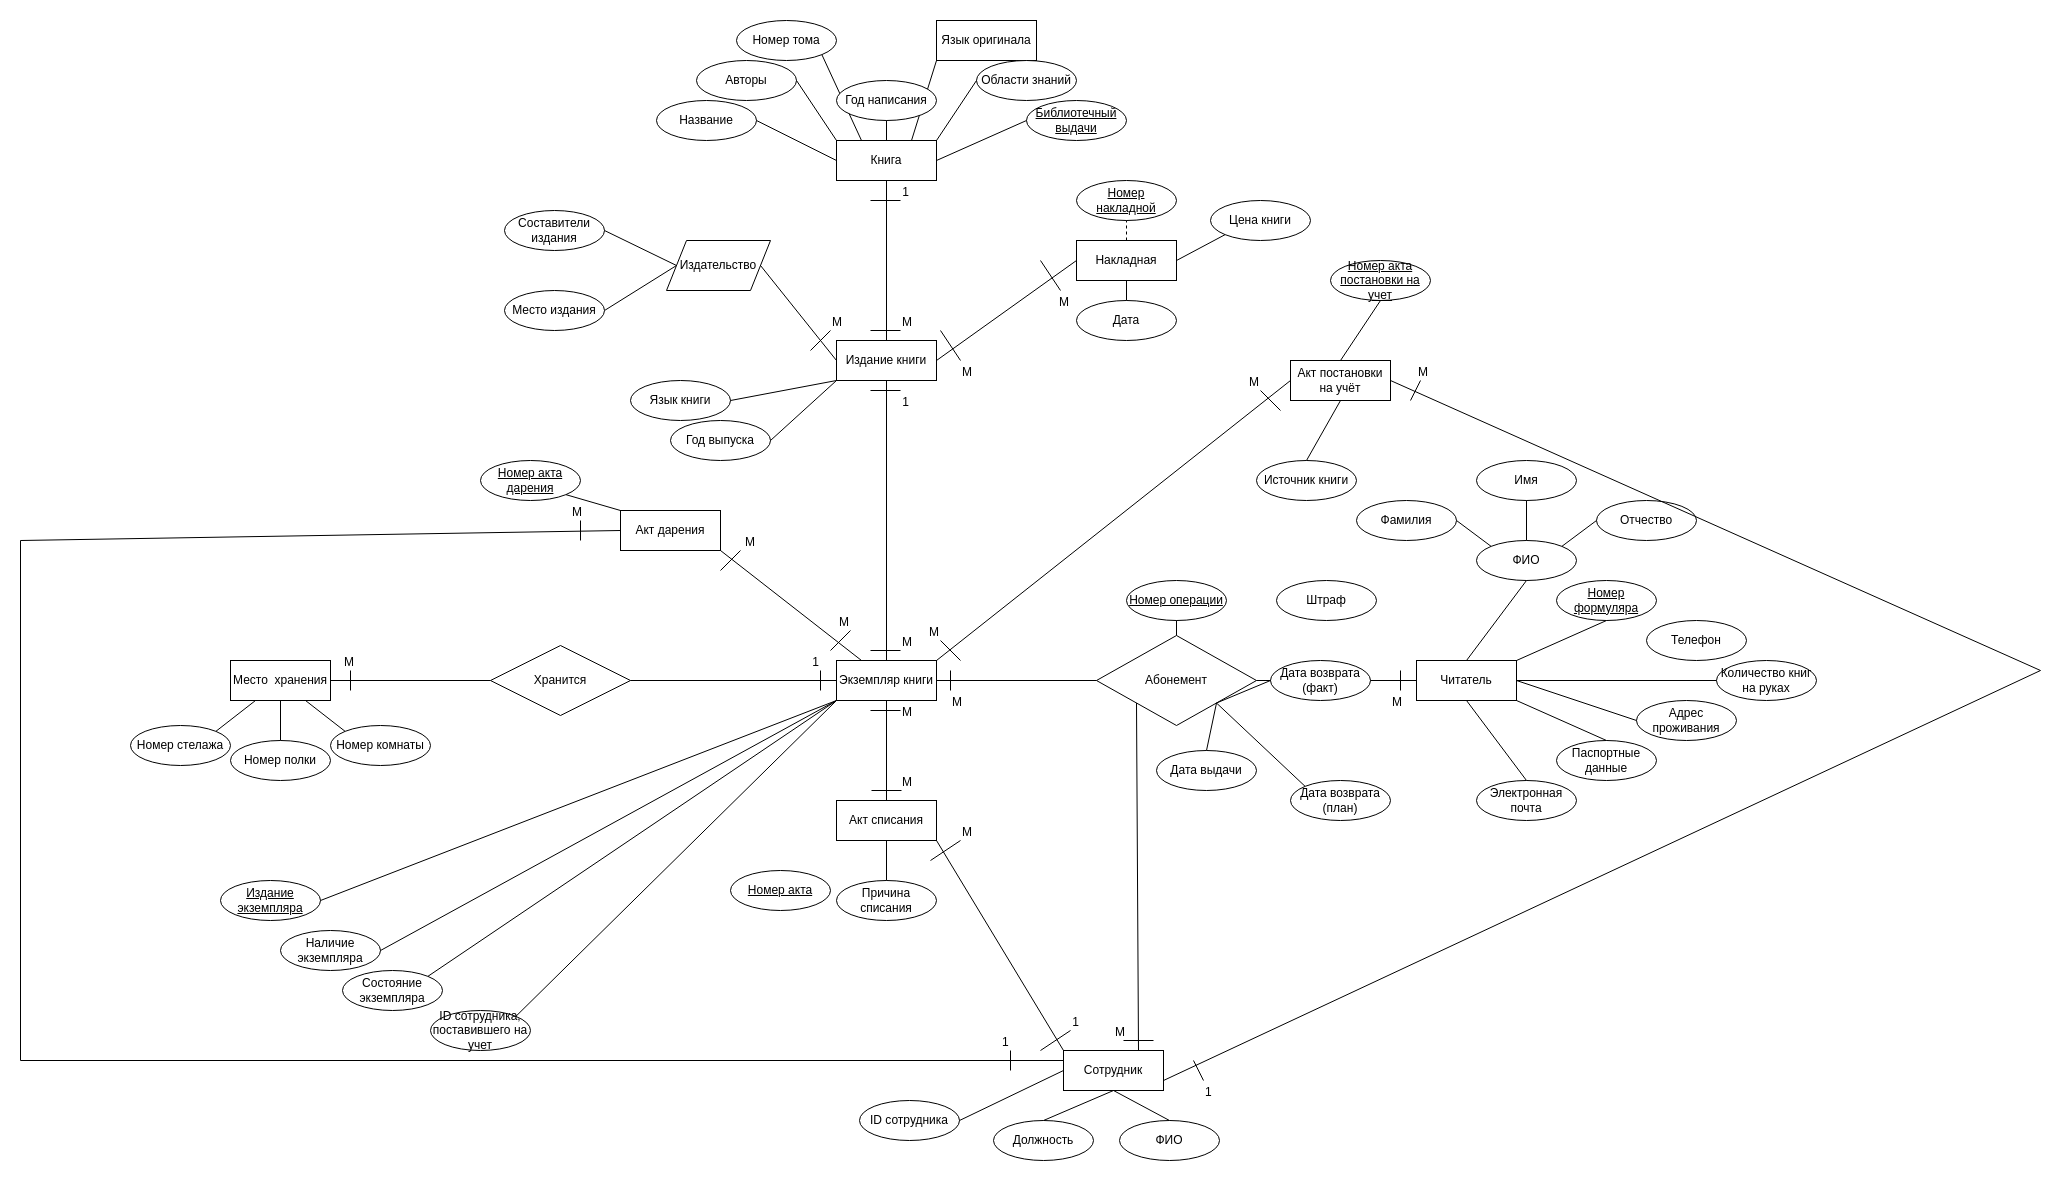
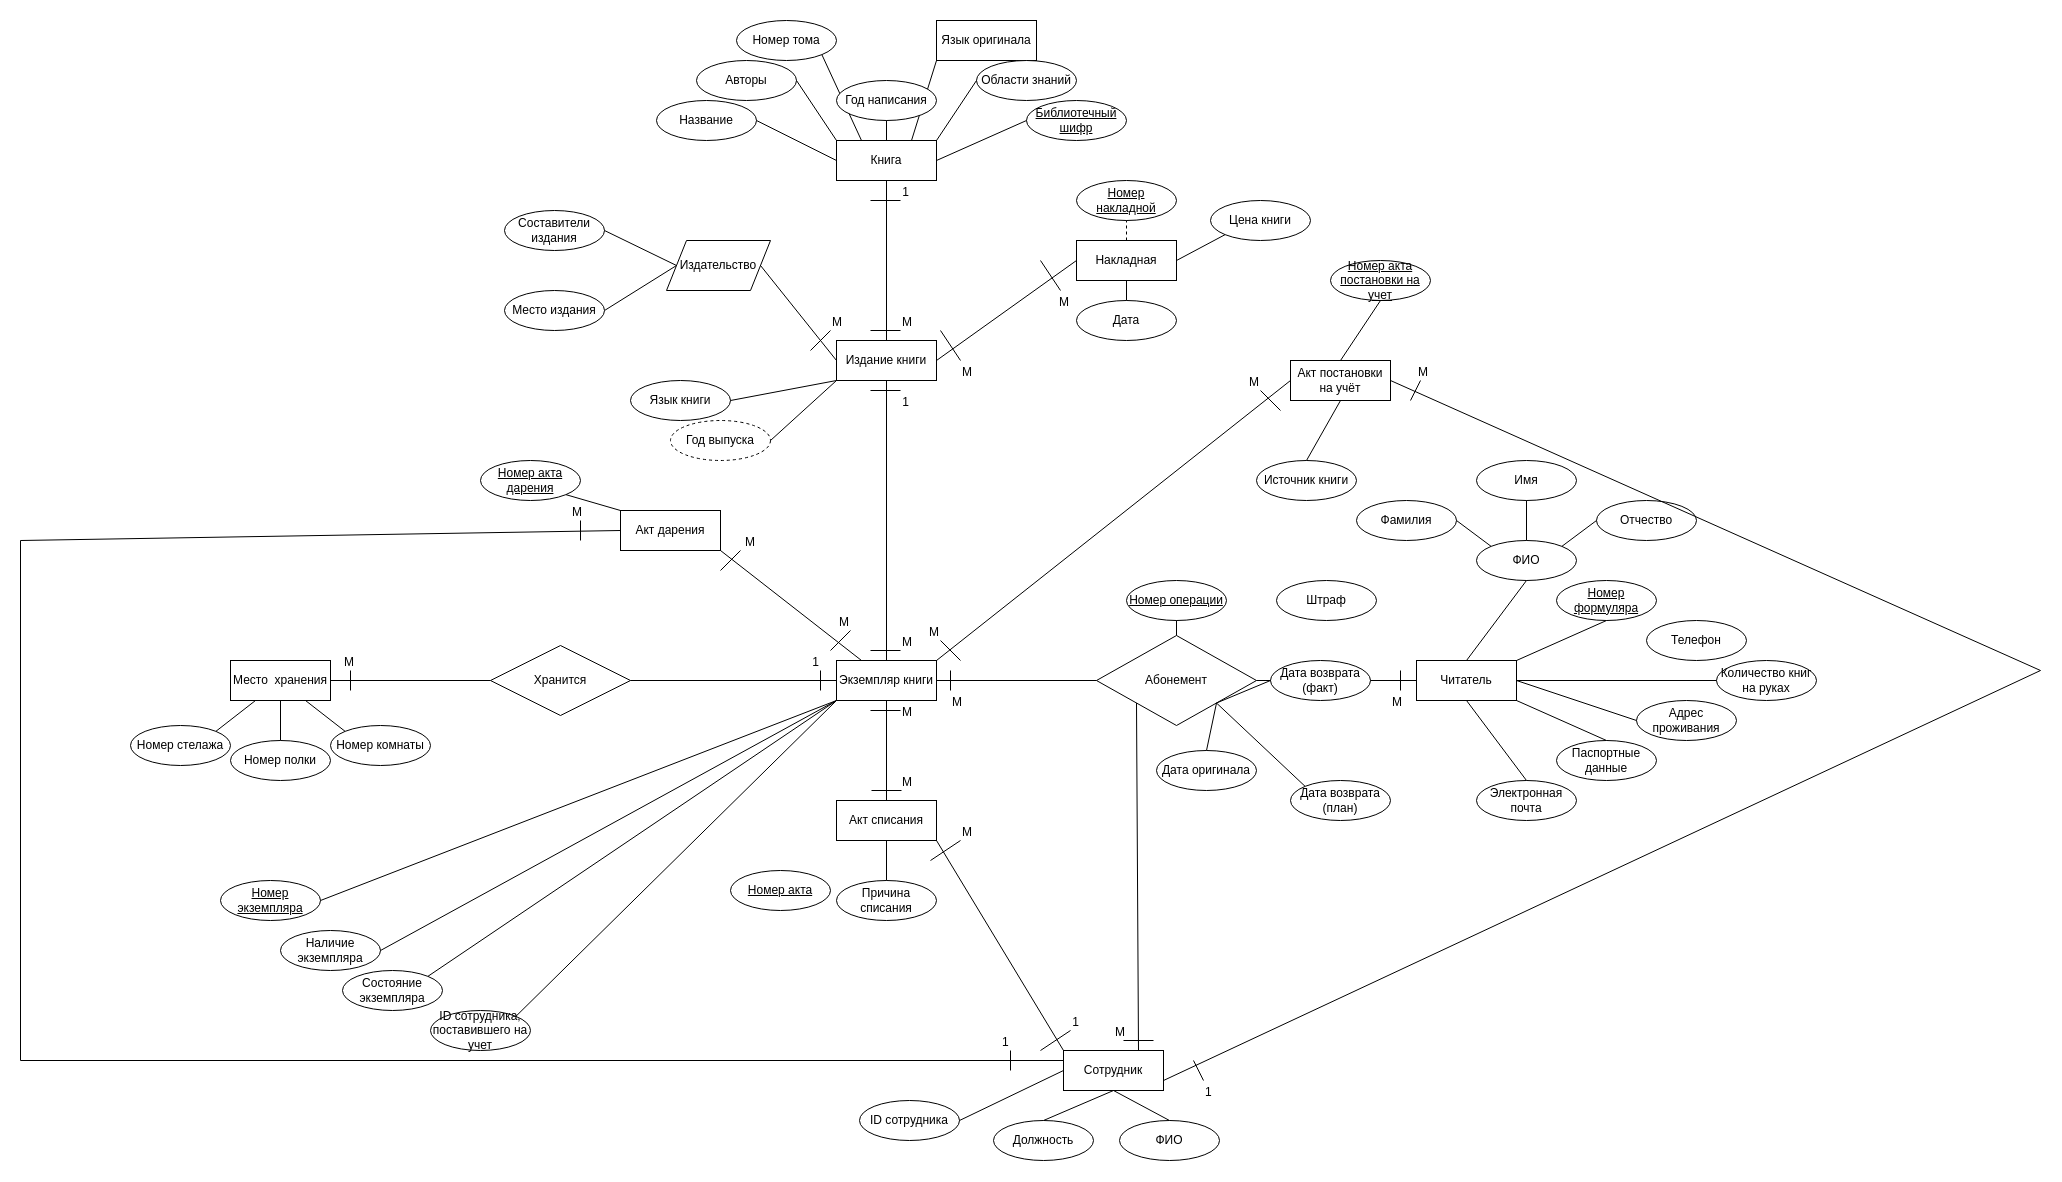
- <mxCell id="29" value="Библиотечный выдачи" style="ellipse;whiteSpace=wrap;html=1;align=center;fontStyle=4" parent="1" vertex="1"><mxGeometry x="1026" y="100" width="100" height="40" as="geometry" /></mxCell>
+ <mxCell id="29" value="Библиотечный шифр" style="ellipse;whiteSpace=wrap;html=1;align=center;fontStyle=4" parent="1" vertex="1"><mxGeometry x="1026" y="100" width="100" height="40" as="geometry" /></mxCell>
- <mxCell id="38" value="Год выпуска" style="ellipse;whiteSpace=wrap;html=1;align=center;" parent="1" vertex="1"><mxGeometry x="670" y="420" width="100" height="40" as="geometry" /></mxCell>
+ <mxCell id="38" value="Год выпуска" style="ellipse;whiteSpace=wrap;html=1;align=center;dashed=1;" parent="1" vertex="1"><mxGeometry x="670" y="420" width="100" height="40" as="geometry" /></mxCell>
- <mxCell id="53" value="&lt;div&gt;Дата выдачи&lt;/div&gt;" style="ellipse;whiteSpace=wrap;html=1;align=center;" parent="1" vertex="1"><mxGeometry x="1156" y="750" width="100" height="40" as="geometry" /></mxCell>
+ <mxCell id="53" value="&lt;div&gt;Дата оригинала&lt;/div&gt;" style="ellipse;whiteSpace=wrap;html=1;align=center;" parent="1" vertex="1"><mxGeometry x="1156" y="750" width="100" height="40" as="geometry" /></mxCell>
- <mxCell id="39" value="Издание экземпляра" style="ellipse;whiteSpace=wrap;html=1;align=center;fontStyle=4" parent="1" vertex="1"><mxGeometry x="220" y="880" width="100" height="40" as="geometry" /></mxCell>
+ <mxCell id="39" value="Номер экземпляра" style="ellipse;whiteSpace=wrap;html=1;align=center;fontStyle=4" parent="1" vertex="1"><mxGeometry x="220" y="880" width="100" height="40" as="geometry" /></mxCell>
